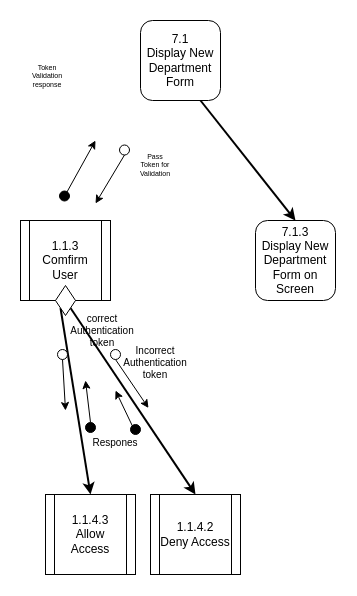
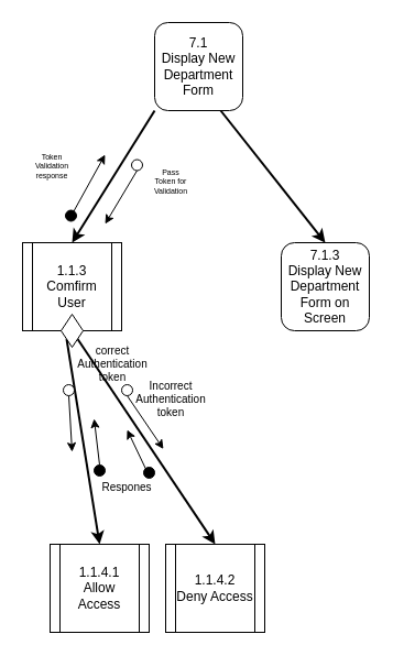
- <mxCell id="30" value="&lt;div style=&quot;font-size: 7px;&quot;&gt;Token Validation response&lt;/div&gt;&lt;div style=&quot;font-size: 7px;&quot;&gt;&lt;br style=&quot;font-size: 7px;&quot;&gt;&lt;/div&gt;" style="text;html=1;strokeColor=none;fillColor=none;align=center;verticalAlign=middle;whiteSpace=wrap;rounded=0;fontSize=7;" parent="1" vertex="1"><mxGeometry x="27" y="69.5" width="40" height="20" as="geometry" /></mxCell>
+ <mxCell id="30" value="&lt;div style=&quot;font-size: 7px;&quot;&gt;Token Validation response&lt;/div&gt;&lt;div style=&quot;font-size: 7px;&quot;&gt;&lt;br style=&quot;font-size: 7px;&quot;&gt;&lt;/div&gt;" style="text;html=1;strokeColor=none;fillColor=none;align=center;verticalAlign=middle;whiteSpace=wrap;rounded=0;fontSize=7;" parent="1" vertex="1"><mxGeometry x="27" y="144.5" width="40" height="20" as="geometry" /></mxCell>
+ <mxCell id="13" value="" style="endArrow=classic;html=1;exitX=0;exitY=1;exitDx=0;exitDy=0;entryX=0.5;entryY=0;entryDx=0;entryDy=0;strokeWidth=2;" parent="1" source="2" target="8" edge="1"><mxGeometry width="50" height="50" relative="1" as="geometry"><mxPoint x="5" y="130" as="sourcePoint" /><mxPoint x="0" y="250" as="targetPoint" /></mxGeometry></mxCell>
- <mxCell id="10" value="1.1.4.3&lt;div&gt;Allow Access&lt;/div&gt;" style="shape=process;whiteSpace=wrap;html=1;backgroundOutline=1;" parent="1" vertex="1"><mxGeometry x="45" y="494" width="90" height="80" as="geometry" /></mxCell>
+ <mxCell id="10" value="1.1.4.1&lt;div&gt;Allow Access&lt;/div&gt;" style="shape=process;whiteSpace=wrap;html=1;backgroundOutline=1;" parent="1" vertex="1"><mxGeometry x="45" y="494" width="90" height="80" as="geometry" /></mxCell>
